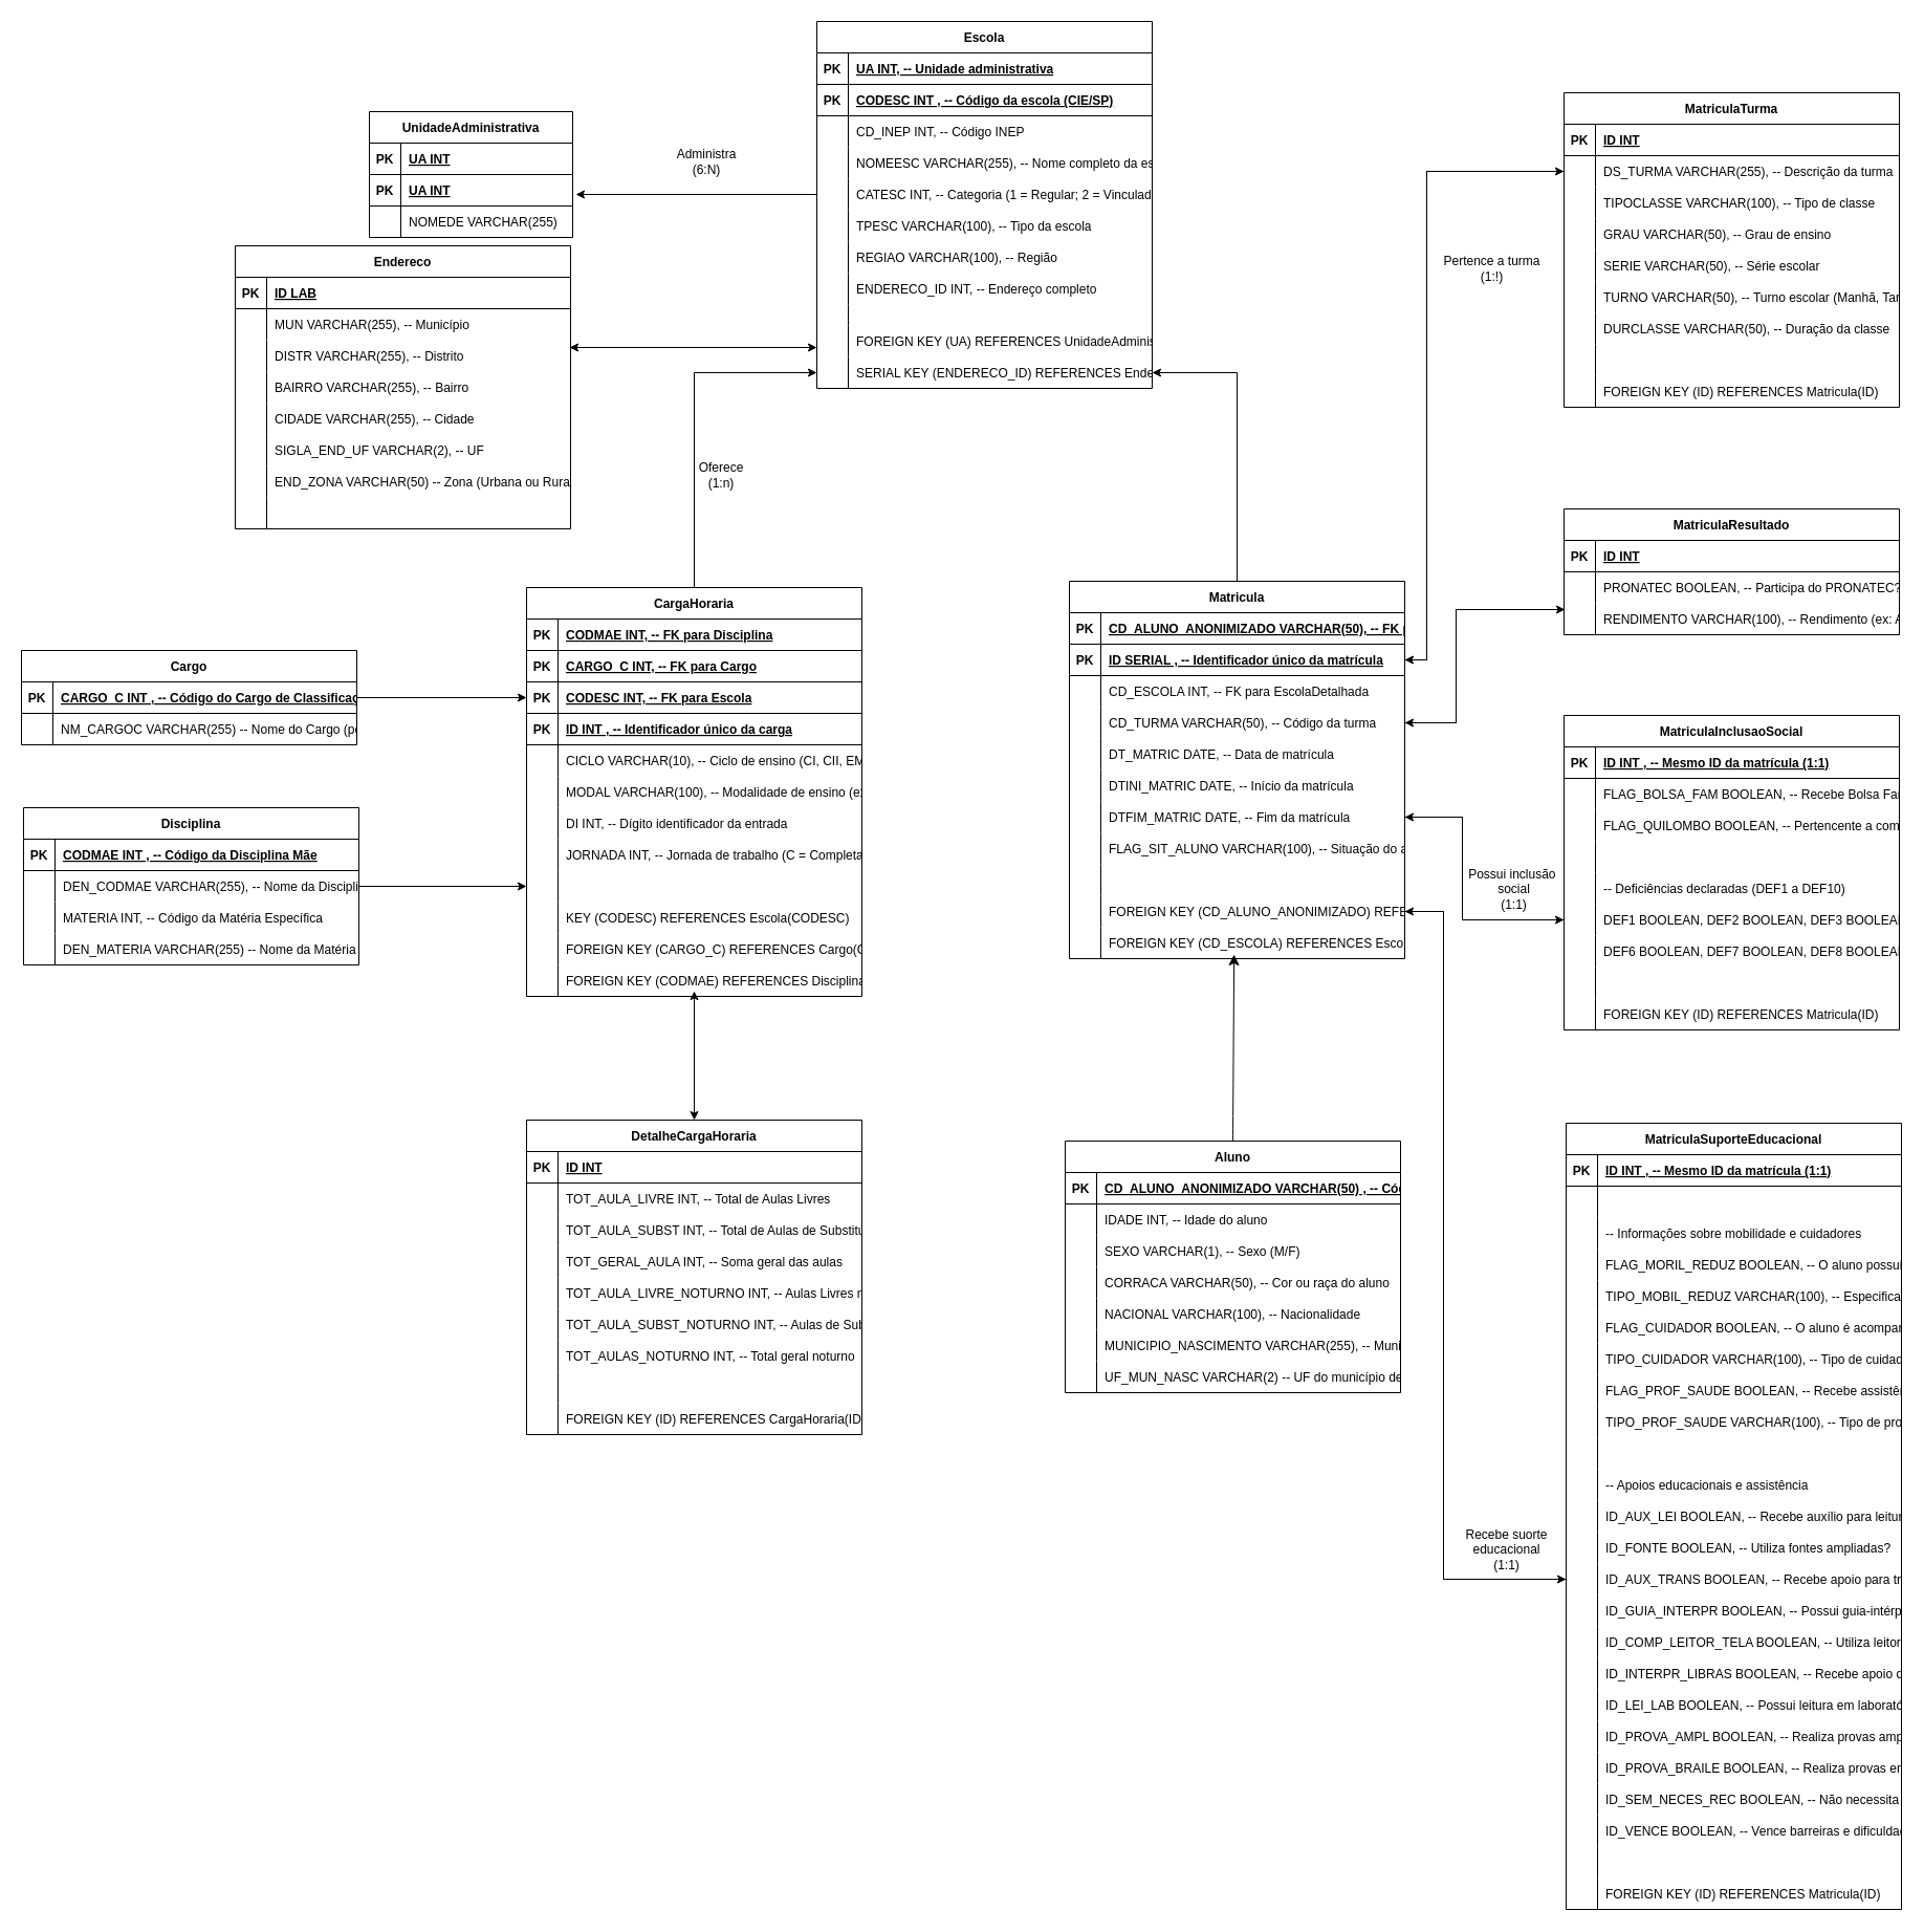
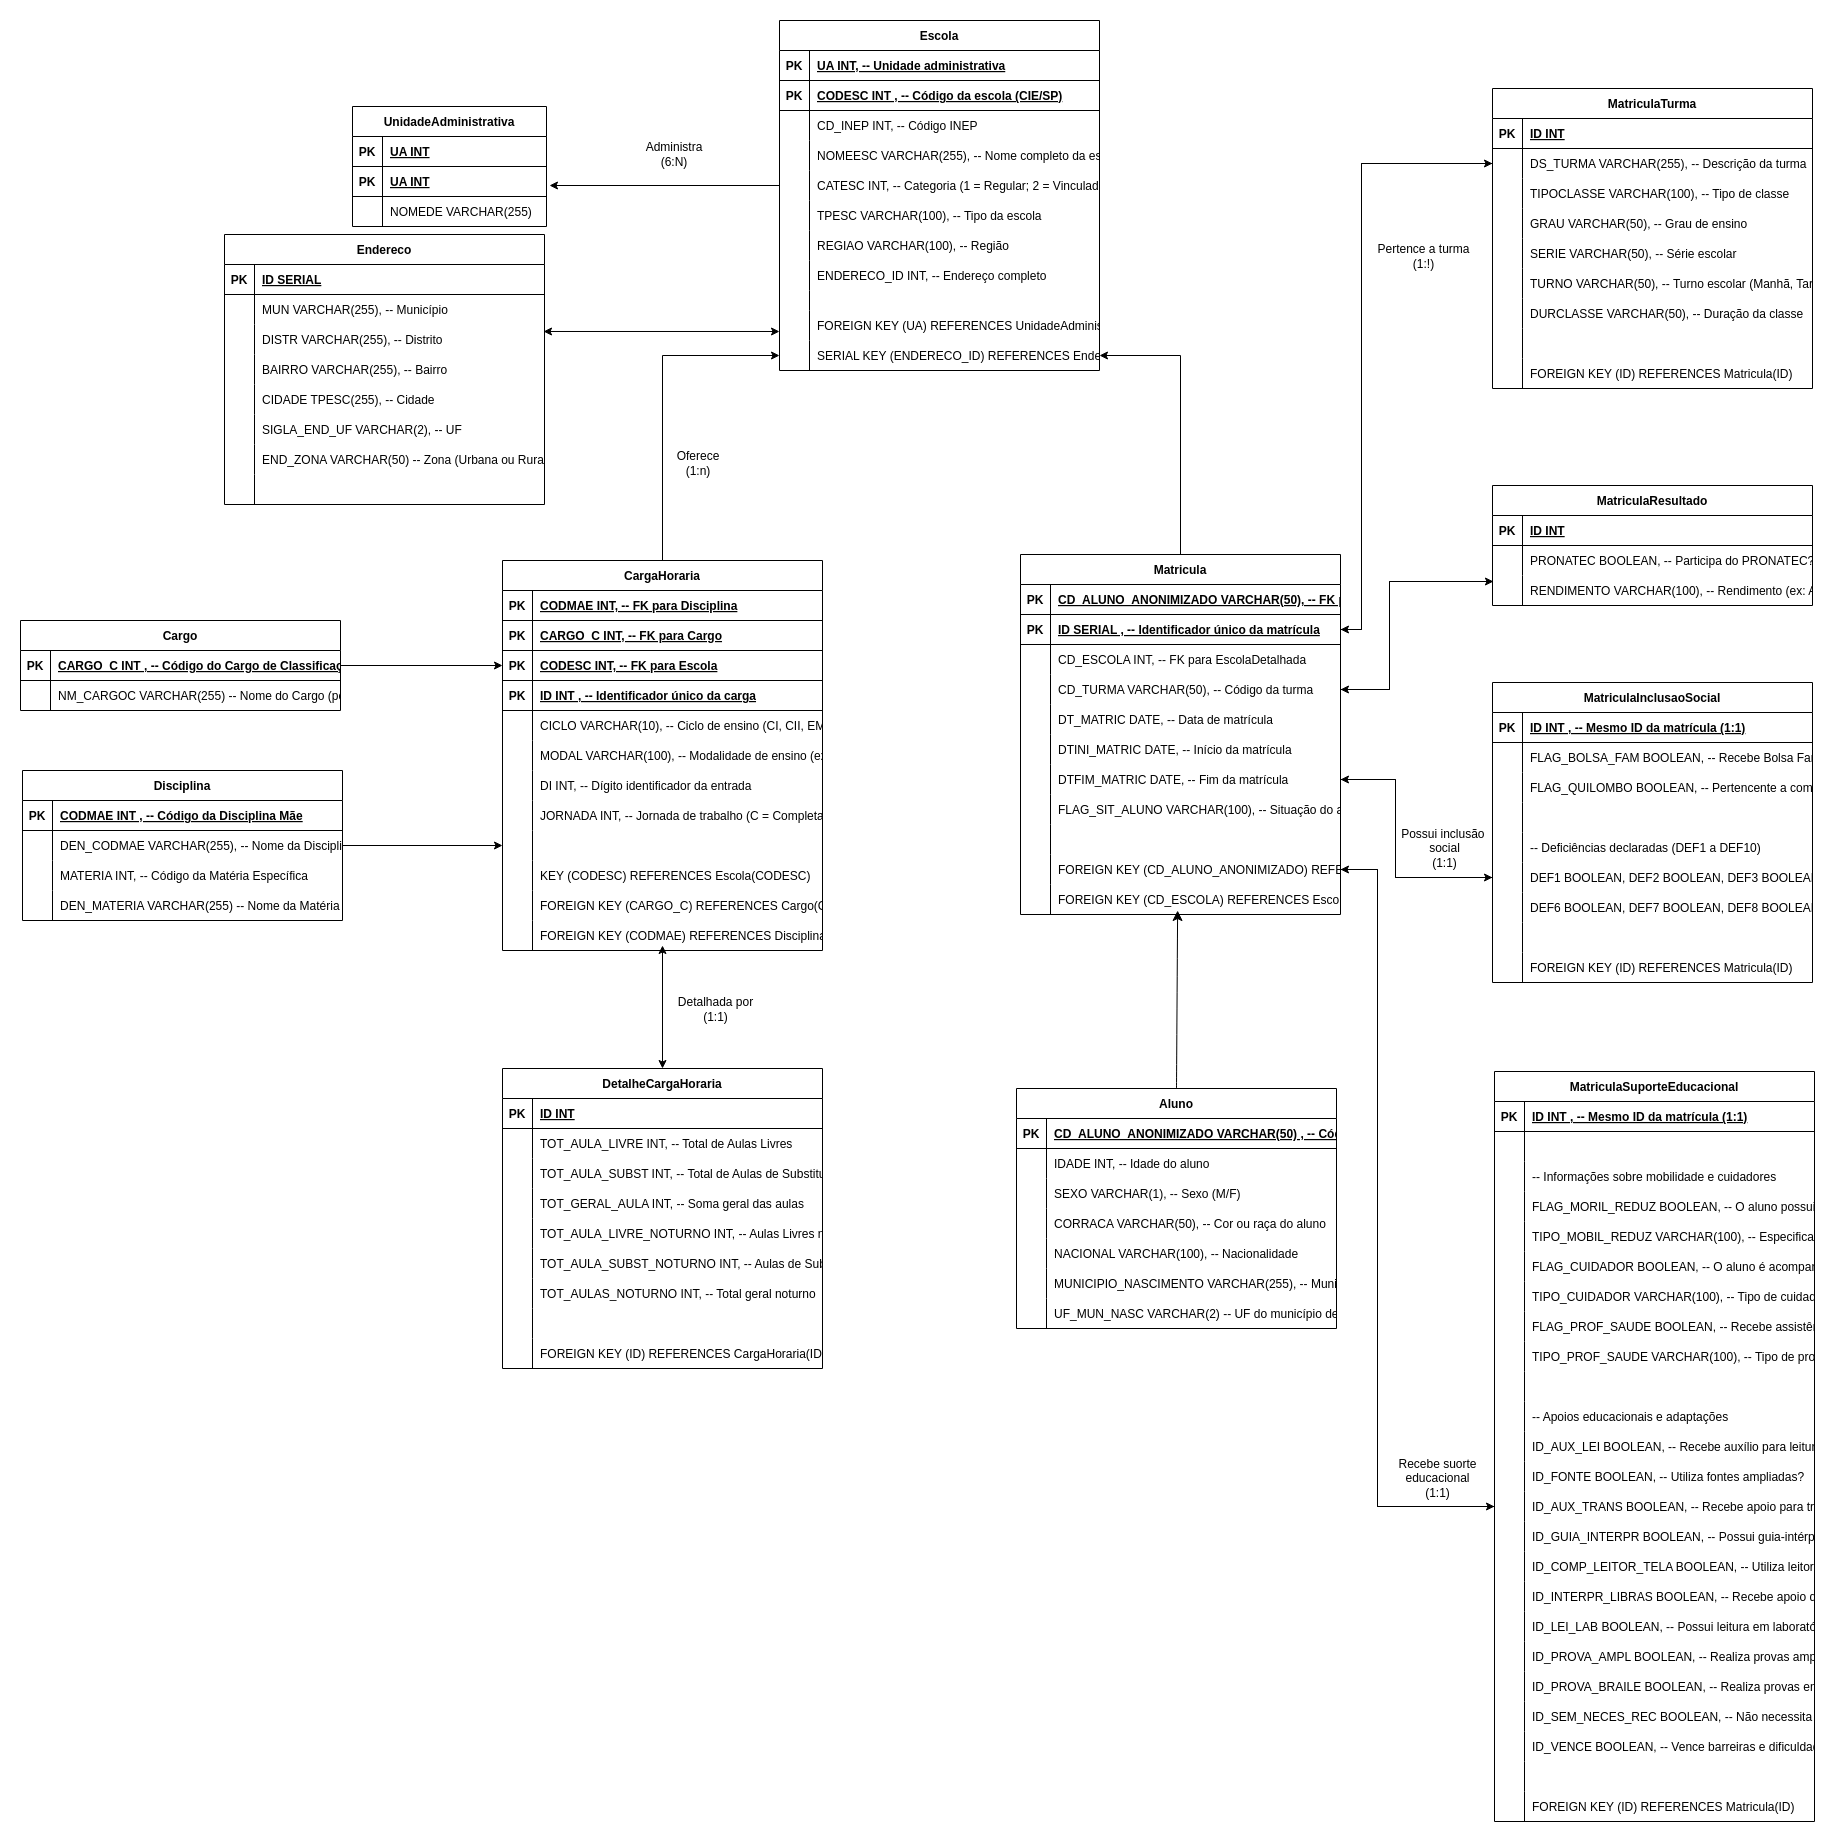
- <mxCell id="15" value="ID LAB " style="shape=partialRectangle;overflow=hidden;connectable=0;fillColor=none;align=left;strokeColor=inherit;top=0;left=0;bottom=0;right=0;spacingLeft=6;fontStyle=5;" vertex="1" parent="13"><mxGeometry x="30" width="290" height="30" as="geometry"><mxRectangle width="290" height="30" as="alternateBounds" /></mxGeometry></mxCell>
+ <mxCell id="15" value="ID SERIAL " style="shape=partialRectangle;overflow=hidden;connectable=0;fillColor=none;align=left;strokeColor=inherit;top=0;left=0;bottom=0;right=0;spacingLeft=6;fontStyle=5;" vertex="1" parent="13"><mxGeometry x="30" width="290" height="30" as="geometry"><mxRectangle width="290" height="30" as="alternateBounds" /></mxGeometry></mxCell>
- <mxCell id="27" value="CIDADE VARCHAR(255),                           -- Cidade" style="shape=partialRectangle;overflow=hidden;connectable=0;fillColor=none;align=left;strokeColor=inherit;top=0;left=0;bottom=0;right=0;spacingLeft=6;" vertex="1" parent="25"><mxGeometry x="30" width="290" height="30" as="geometry"><mxRectangle width="290" height="30" as="alternateBounds" /></mxGeometry></mxCell>
+ <mxCell id="27" value="CIDADE TPESC(255),                           -- Cidade" style="shape=partialRectangle;overflow=hidden;connectable=0;fillColor=none;align=left;strokeColor=inherit;top=0;left=0;bottom=0;right=0;spacingLeft=6;" vertex="1" parent="25"><mxGeometry x="30" width="290" height="30" as="geometry"><mxRectangle width="290" height="30" as="alternateBounds" /></mxGeometry></mxCell>
- <mxCell id="357" value="Oferece&lt;div&gt;(1:n)&lt;/div&gt;" style="text;html=1;align=center;verticalAlign=middle;whiteSpace=wrap;rounded=0;" vertex="1" parent="1"><mxGeometry x="658" y="438" width="60" height="30" as="geometry" /></mxCell>
+ <mxCell id="357" value="Oferece&lt;div&gt;(1:n)&lt;/div&gt;" style="text;html=1;align=center;verticalAlign=middle;whiteSpace=wrap;rounded=0;" vertex="1" parent="1"><mxGeometry x="668" y="448" width="60" height="30" as="geometry" /></mxCell>
+ <mxCell id="359" value="Detalhada por&lt;div&gt;(1:1)&lt;/div&gt;" style="text;html=1;align=center;verticalAlign=middle;resizable=0;points=[];autosize=1;strokeColor=none;fillColor=none;" vertex="1" parent="1"><mxGeometry x="668" y="988" width="93" height="41" as="geometry" /></mxCell>
- <mxCell id="313" value="-- Apoios educacionais e assistência" style="shape=partialRectangle;overflow=hidden;connectable=0;fillColor=none;align=left;strokeColor=inherit;top=0;left=0;bottom=0;right=0;spacingLeft=6;" vertex="1" parent="311"><mxGeometry x="30" width="290" height="30" as="geometry"><mxRectangle width="290" height="30" as="alternateBounds" /></mxGeometry></mxCell>
+ <mxCell id="313" value="-- Apoios educacionais e adaptações" style="shape=partialRectangle;overflow=hidden;connectable=0;fillColor=none;align=left;strokeColor=inherit;top=0;left=0;bottom=0;right=0;spacingLeft=6;" vertex="1" parent="311"><mxGeometry x="30" width="290" height="30" as="geometry"><mxRectangle width="290" height="30" as="alternateBounds" /></mxGeometry></mxCell>
